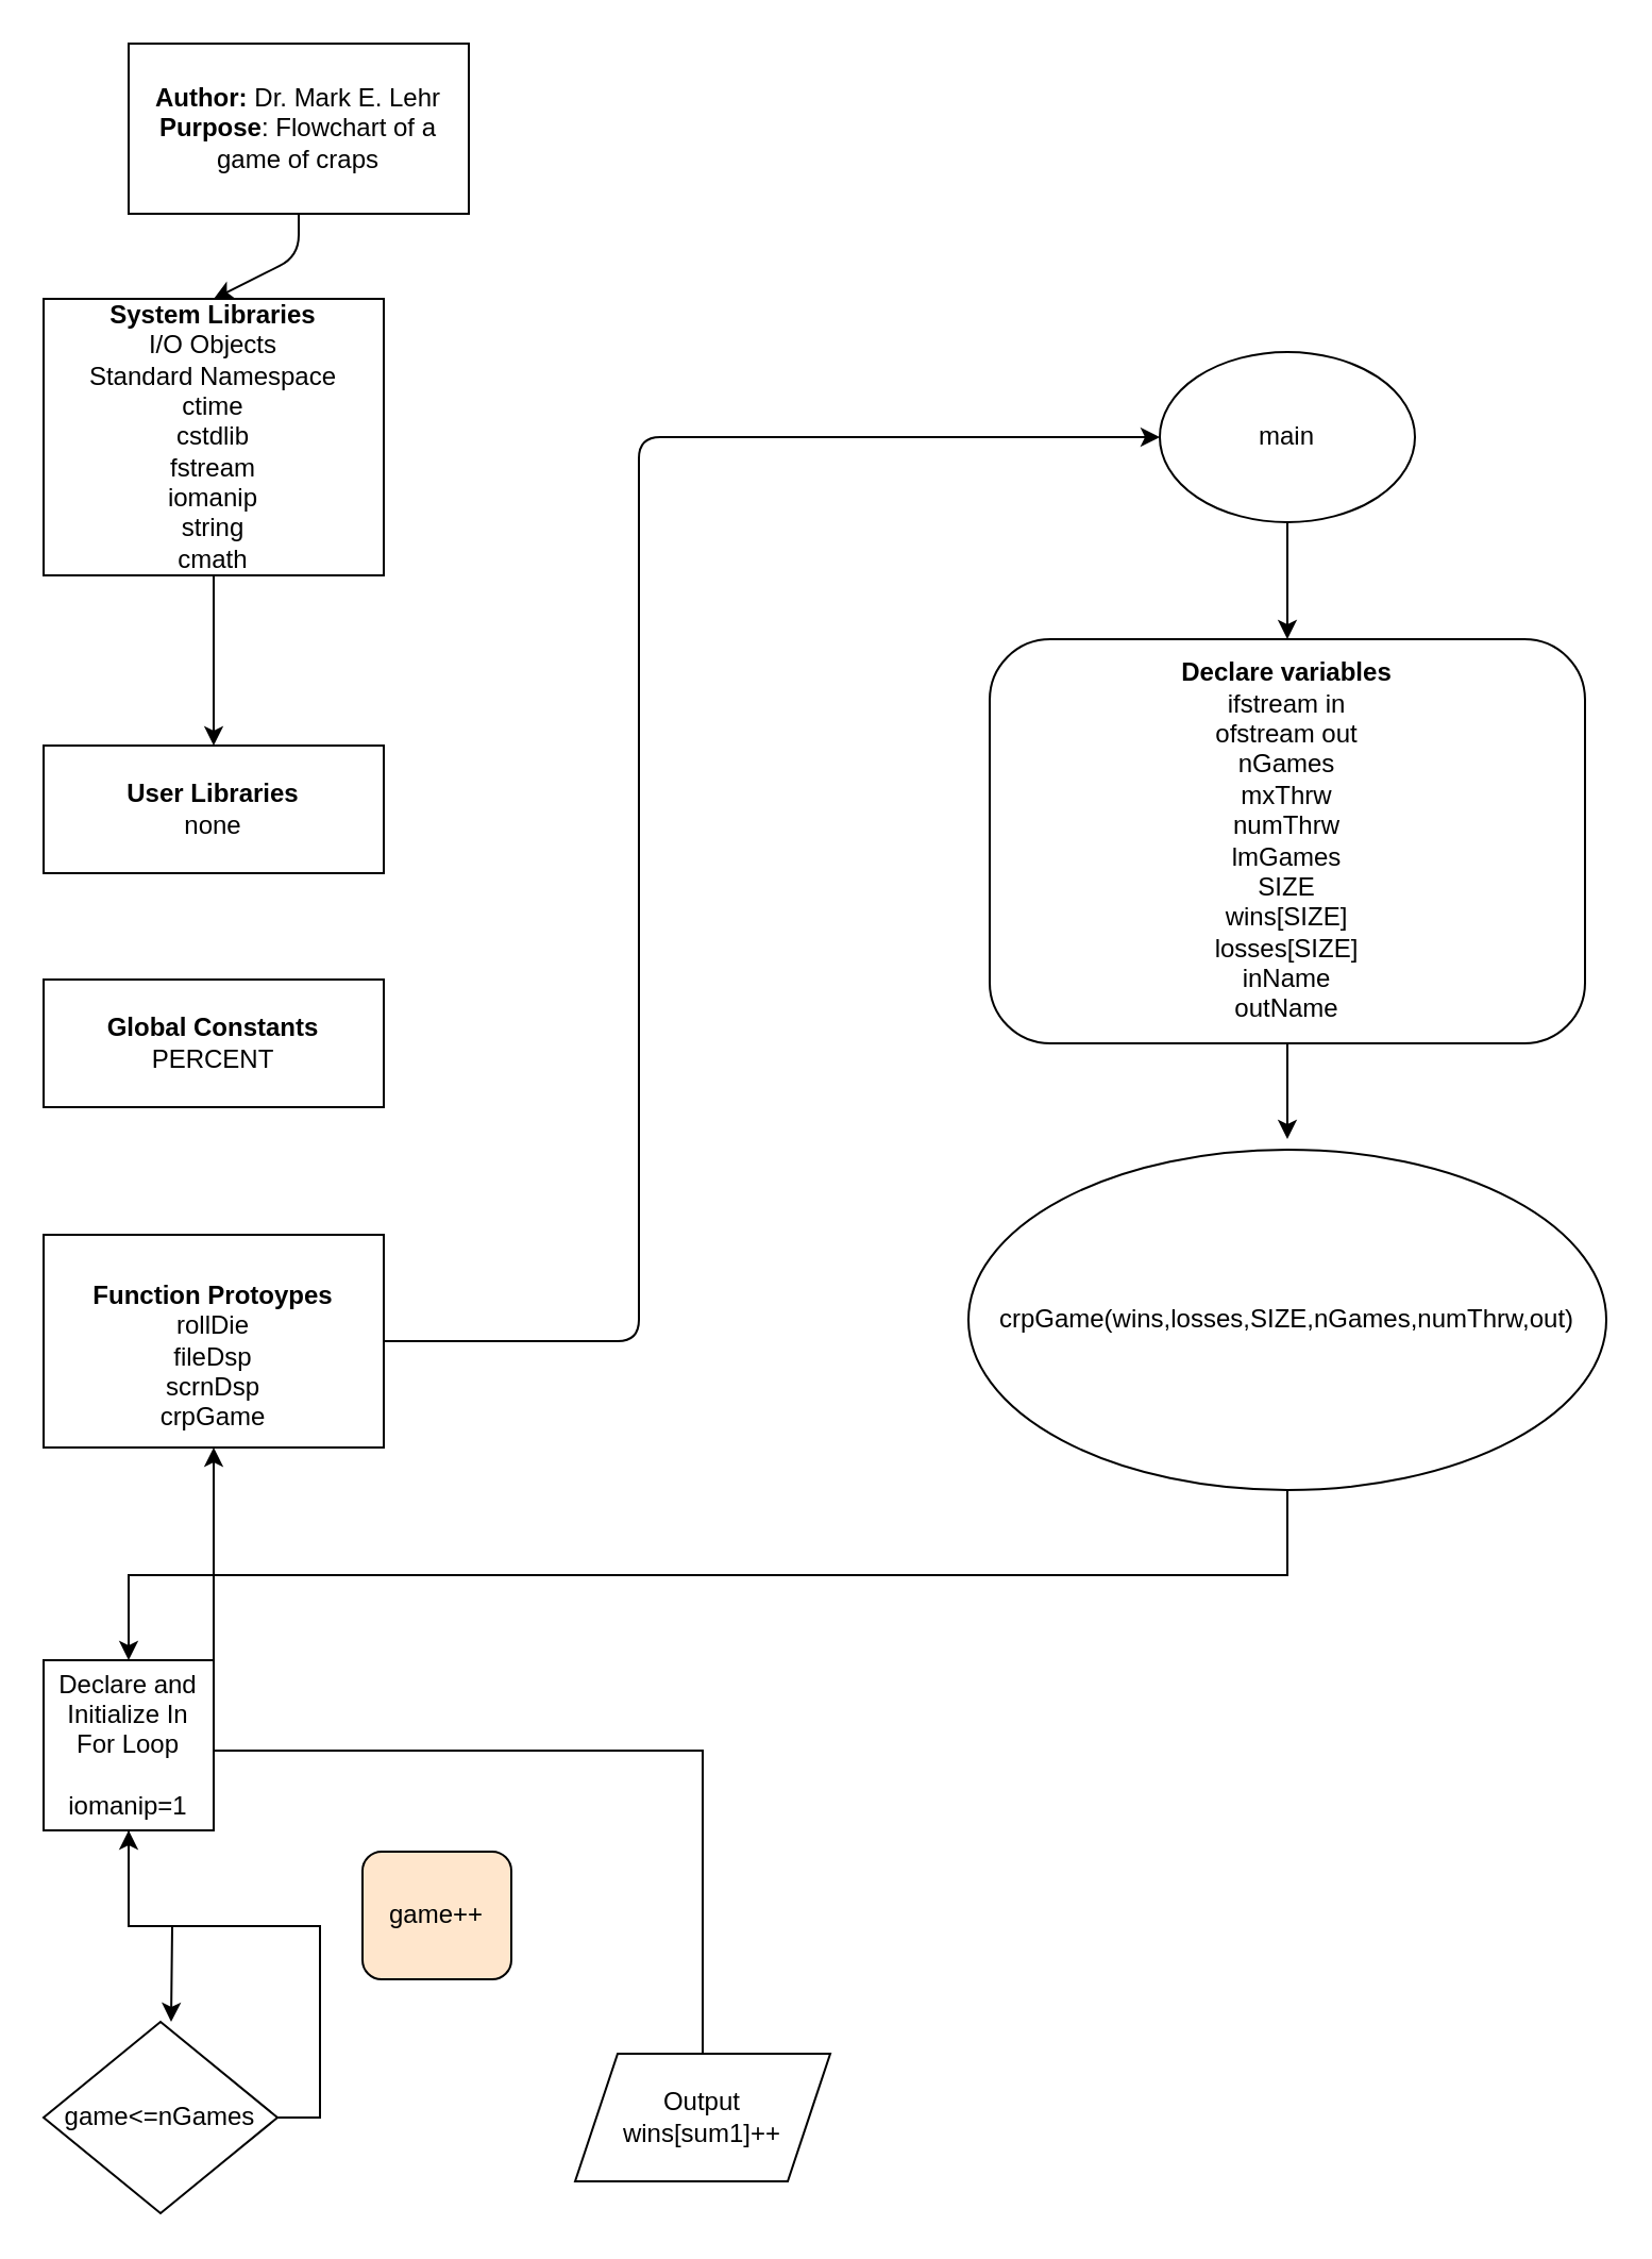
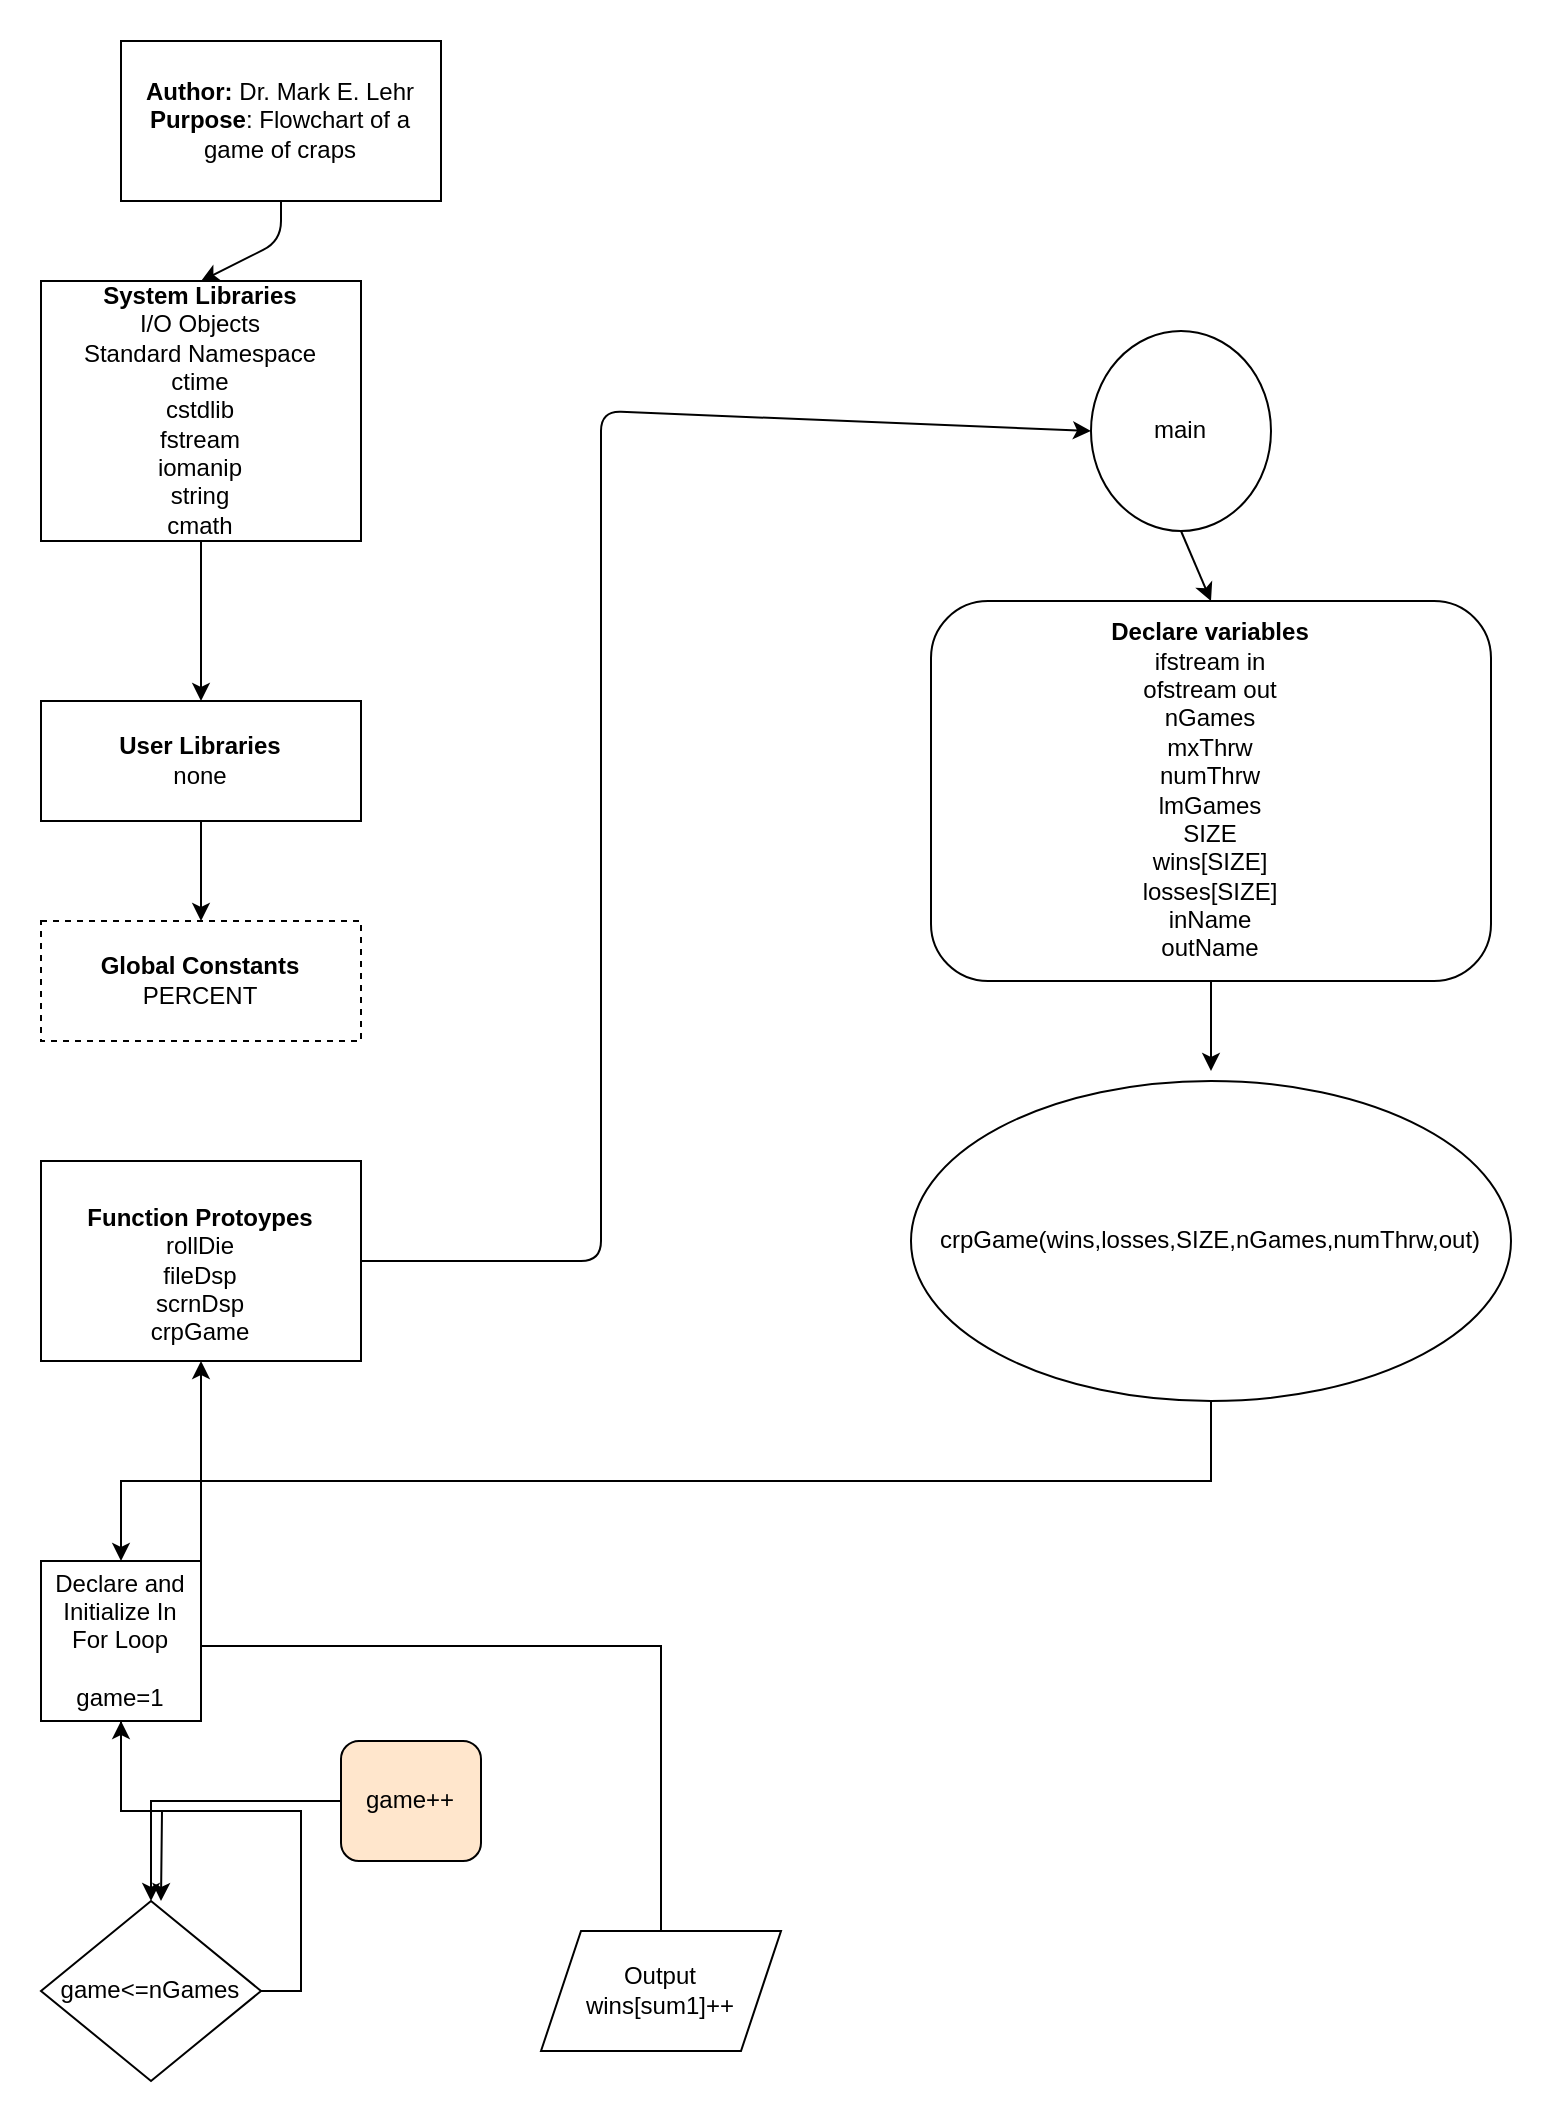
- <mxCell id="10" value="main" style="ellipse;whiteSpace=wrap;html=1;" parent="1" vertex="1"><mxGeometry x="545" y="165" width="120" height="80" as="geometry" /></mxCell>
+ <mxCell id="10" value="main" style="ellipse;whiteSpace=wrap;html=1;" parent="1" vertex="1"><mxGeometry x="545" y="165" width="90" height="100" as="geometry" /></mxCell>
+ <mxCell id="6" value="" style="endArrow=classic;html=1;exitX=0.5;exitY=1;exitDx=0;exitDy=0;entryX=0.5;entryY=0;entryDx=0;entryDy=0;" parent="1" source="5" target="8" edge="1"><mxGeometry width="50" height="50" relative="1" as="geometry"><mxPoint x="80" y="370" as="sourcePoint" /><mxPoint x="100" y="430" as="targetPoint" /></mxGeometry></mxCell>
- <mxCell id="8" value="&lt;b&gt;Global Constants&lt;br&gt;&lt;/b&gt;PERCENT" style="rounded=0;whiteSpace=wrap;html=1;" parent="1" vertex="1"><mxGeometry x="20" y="460" width="160" height="60" as="geometry" /></mxCell>
+ <mxCell id="8" value="&lt;b&gt;Global Constants&lt;br&gt;&lt;/b&gt;PERCENT" style="rounded=0;whiteSpace=wrap;html=1;dashed=1;" parent="1" vertex="1"><mxGeometry x="20" y="460" width="160" height="60" as="geometry" /></mxCell>
- <mxCell id="18" value="Declare and Initialize In For Loop&lt;br&gt;&lt;br&gt;iomanip=1" style="whiteSpace=wrap;html=1;aspect=fixed;" vertex="1" parent="1"><mxGeometry x="20" y="780" width="80" height="80" as="geometry" /></mxCell>
+ <mxCell id="18" value="Declare and Initialize In For Loop&lt;br&gt;&lt;br&gt;game=1" style="whiteSpace=wrap;html=1;aspect=fixed;" vertex="1" parent="1"><mxGeometry x="20" y="780" width="80" height="80" as="geometry" /></mxCell>
+ <mxCell id="21" style="edgeStyle=orthogonalEdgeStyle;rounded=0;orthogonalLoop=1;jettySize=auto;html=1;exitX=0;exitY=0.5;exitDx=0;exitDy=0;entryX=0.5;entryY=0;entryDx=0;entryDy=0;" edge="1" parent="1" source="22" target="20"><mxGeometry relative="1" as="geometry" /></mxCell>
